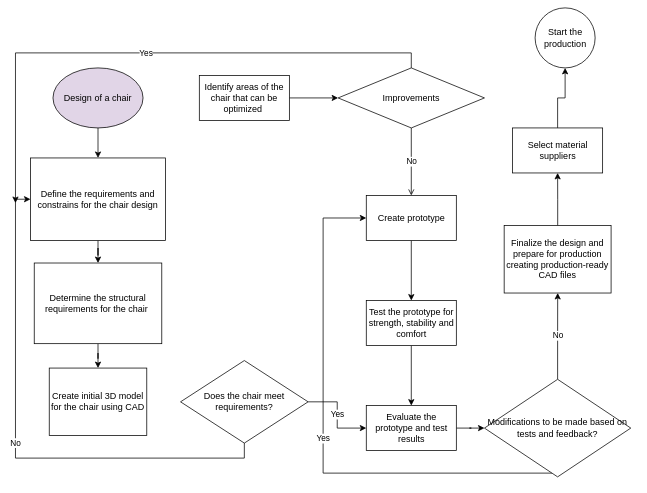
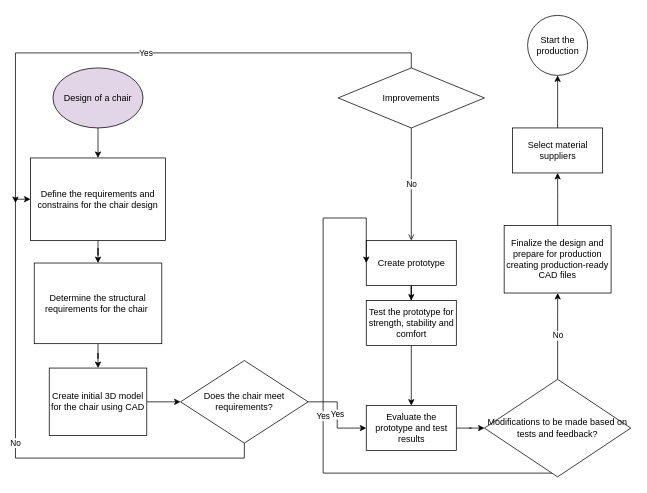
- <mxCell id="31" value="Start the production" style="ellipse;whiteSpace=wrap;html=1;" vertex="1" parent="1"><mxGeometry x="712.5" y="10" width="80" height="80" as="geometry" /></mxCell>
+ <mxCell id="31" value="Start the production" style="ellipse;whiteSpace=wrap;html=1;" vertex="1" parent="1"><mxGeometry x="702.5" y="20" width="80" height="80" as="geometry" /></mxCell>
- <mxCell id="14" value="Identify areas of the chair that can be optimized&amp;nbsp;" style="whiteSpace=wrap;html=1;" vertex="1" parent="1"><mxGeometry x="265" y="100" width="120" height="60" as="geometry" /></mxCell>
- <mxCell id="13" value="" style="edgeStyle=orthogonalEdgeStyle;rounded=0;orthogonalLoop=1;jettySize=auto;html=1;" edge="1" parent="1" source="14" target="17"><mxGeometry relative="1" as="geometry" /></mxCell>
- <mxCell id="19" value="Create prototype" style="whiteSpace=wrap;html=1;" vertex="1" parent="1"><mxGeometry x="487.5" y="260" width="120" height="60" as="geometry" /></mxCell>
+ <mxCell id="19" value="Create prototype" style="whiteSpace=wrap;html=1;" vertex="1" parent="1"><mxGeometry x="487.5" y="320" width="120" height="60" as="geometry" /></mxCell>
+ <mxCell id="6" value="" style="edgeStyle=orthogonalEdgeStyle;rounded=0;orthogonalLoop=1;jettySize=auto;html=1;entryX=0;entryY=0.5;entryDx=0;entryDy=0;" edge="1" parent="1" source="7" target="12"><mxGeometry relative="1" as="geometry"><mxPoint x="280" y="535" as="targetPoint" /></mxGeometry></mxCell>
